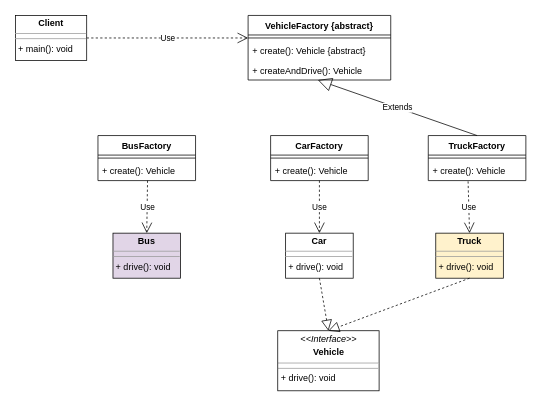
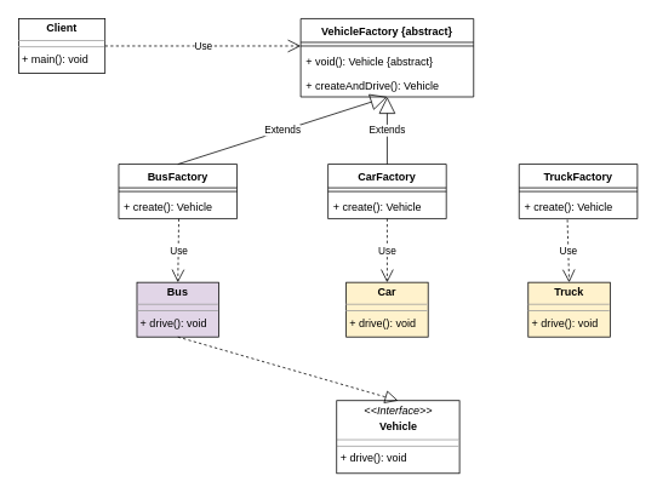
- <mxCell id="4" value="+ create(): Vehicle {abstract}" style="text;strokeColor=none;fillColor=none;align=left;verticalAlign=top;spacingLeft=4;spacingRight=4;overflow=hidden;rotatable=0;points=[[0,0.5],[1,0.5]];portConstraint=eastwest;" vertex="1" parent="2"><mxGeometry y="34" width="190" height="26" as="geometry" /></mxCell>
+ <mxCell id="4" value="+ void(): Vehicle {abstract}" style="text;strokeColor=none;fillColor=none;align=left;verticalAlign=top;spacingLeft=4;spacingRight=4;overflow=hidden;rotatable=0;points=[[0,0.5],[1,0.5]];portConstraint=eastwest;" vertex="1" parent="2"><mxGeometry y="34" width="190" height="26" as="geometry" /></mxCell>
+ <mxCell id="19" value="Extends" style="endArrow=block;endSize=16;endFill=0;html=1;rounded=0;exitX=0.5;exitY=0;exitDx=0;exitDy=0;entryX=0.5;entryY=1;entryDx=0;entryDy=0;" edge="1" parent="1" source="6" target="2"><mxGeometry width="160" relative="1" as="geometry"><mxPoint x="350" y="250" as="sourcePoint" /><mxPoint x="510" y="250" as="targetPoint" /></mxGeometry></mxCell>
- <mxCell id="21" value="Extends" style="endArrow=block;endSize=16;endFill=0;html=1;rounded=0;exitX=0.5;exitY=0;exitDx=0;exitDy=0;entryX=0.489;entryY=1;entryDx=0;entryDy=0;entryPerimeter=0;" edge="1" parent="1" source="12" target="5"><mxGeometry width="160" relative="1" as="geometry"><mxPoint x="350" y="250" as="sourcePoint" /><mxPoint x="420" y="120" as="targetPoint" /></mxGeometry></mxCell>
+ <mxCell id="20" value="Extends" style="endArrow=block;endSize=16;endFill=0;html=1;rounded=0;entryX=0.5;entryY=1;entryDx=0;entryDy=0;exitX=0.5;exitY=0;exitDx=0;exitDy=0;" edge="1" parent="1" source="9" target="2"><mxGeometry width="160" relative="1" as="geometry"><mxPoint x="350" y="250" as="sourcePoint" /><mxPoint x="510" y="250" as="targetPoint" /></mxGeometry></mxCell>
- <mxCell id="17" value="&lt;p style=&quot;margin: 0px ; margin-top: 4px ; text-align: center&quot;&gt;&lt;b&gt;Car&lt;/b&gt;&lt;br&gt;&lt;/p&gt;&lt;hr size=&quot;1&quot;&gt;&lt;hr size=&quot;1&quot;&gt;&lt;p style=&quot;margin: 0px ; margin-left: 4px&quot;&gt;+ drive(): void&lt;br&gt;&lt;/p&gt;" style="verticalAlign=top;align=left;overflow=fill;fontSize=12;fontFamily=Helvetica;html=1;" vertex="1" parent="1"><mxGeometry x="380" y="310" width="90" height="60" as="geometry" /></mxCell>
+ <mxCell id="17" value="&lt;p style=&quot;margin: 0px ; margin-top: 4px ; text-align: center&quot;&gt;&lt;b&gt;Car&lt;/b&gt;&lt;br&gt;&lt;/p&gt;&lt;hr size=&quot;1&quot;&gt;&lt;hr size=&quot;1&quot;&gt;&lt;p style=&quot;margin: 0px ; margin-left: 4px&quot;&gt;+ drive(): void&lt;br&gt;&lt;/p&gt;" style="verticalAlign=top;align=left;overflow=fill;fontSize=12;fontFamily=Helvetica;html=1;fillColor=#fff2cc;" vertex="1" parent="1"><mxGeometry x="380" y="310" width="90" height="60" as="geometry" /></mxCell>
- <mxCell id="26" value="" style="endArrow=block;dashed=1;endFill=0;endSize=12;html=1;rounded=0;exitX=0.5;exitY=1;exitDx=0;exitDy=0;entryX=0.5;entryY=0;entryDx=0;entryDy=0;" edge="1" parent="1" source="17" target="15"><mxGeometry width="160" relative="1" as="geometry"><mxPoint x="350" y="300" as="sourcePoint" /><mxPoint x="510" y="300" as="targetPoint" /></mxGeometry></mxCell>
+ <mxCell id="25" value="" style="endArrow=block;dashed=1;endFill=0;endSize=12;html=1;rounded=0;exitX=0.5;exitY=1;exitDx=0;exitDy=0;entryX=0.5;entryY=0;entryDx=0;entryDy=0;" edge="1" parent="1" source="16" target="15"><mxGeometry width="160" relative="1" as="geometry"><mxPoint x="350" y="300" as="sourcePoint" /><mxPoint x="510" y="300" as="targetPoint" /></mxGeometry></mxCell>
- <mxCell id="27" value="" style="endArrow=block;dashed=1;endFill=0;endSize=12;html=1;rounded=0;exitX=0.5;exitY=1;exitDx=0;exitDy=0;entryX=0.5;entryY=0;entryDx=0;entryDy=0;" edge="1" parent="1" source="18" target="15"><mxGeometry width="160" relative="1" as="geometry"><mxPoint x="350" y="300" as="sourcePoint" /><mxPoint x="420" y="440" as="targetPoint" /></mxGeometry></mxCell>
